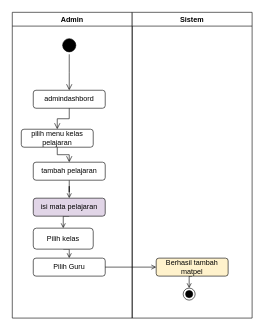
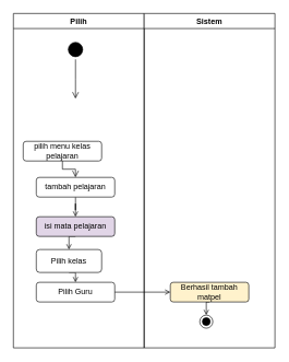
- <mxCell id="2" value="Admin" style="swimlane;" vertex="1" parent="1"><mxGeometry x="20" y="20" width="200" height="510" as="geometry" /></mxCell>
+ <mxCell id="2" value="Pilih" style="swimlane;" vertex="1" parent="1"><mxGeometry x="20" y="20" width="200" height="510" as="geometry" /></mxCell>
- <mxCell id="5" value="admindashbord" style="rounded=1;whiteSpace=wrap;html=1;strokeColor=#000000;" vertex="1" parent="2"><mxGeometry x="35" y="130" width="120" height="30" as="geometry" /></mxCell>
- <mxCell id="7" value="" style="edgeStyle=orthogonalEdgeStyle;html=1;verticalAlign=bottom;endArrow=open;endSize=8;strokeColor=#000000;rounded=0;entryX=0.5;entryY=0;entryDx=0;entryDy=0;exitX=0.5;exitY=1;exitDx=0;exitDy=0;" edge="1" parent="2" source="5" target="6"><mxGeometry relative="1" as="geometry"><mxPoint x="105" y="140" as="targetPoint" /><mxPoint x="105" y="80" as="sourcePoint" /></mxGeometry></mxCell>
